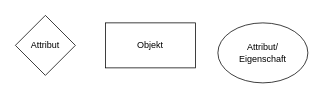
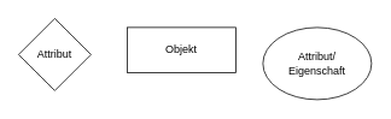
- <mxCell id="3" value="Objekt" style="rounded=0;whiteSpace=wrap;html=1;" parent="1" vertex="1"><mxGeometry x="140" y="30" width="120" height="60" as="geometry" /></mxCell>
+ <mxCell id="3" value="Objekt" style="rounded=0;whiteSpace=wrap;html=1;" parent="1" vertex="1"><mxGeometry x="140" y="30" width="120" height="50" as="geometry" /></mxCell>
